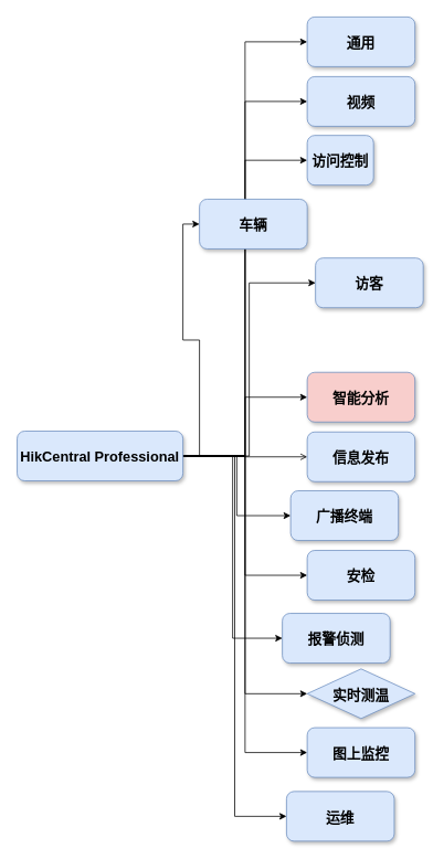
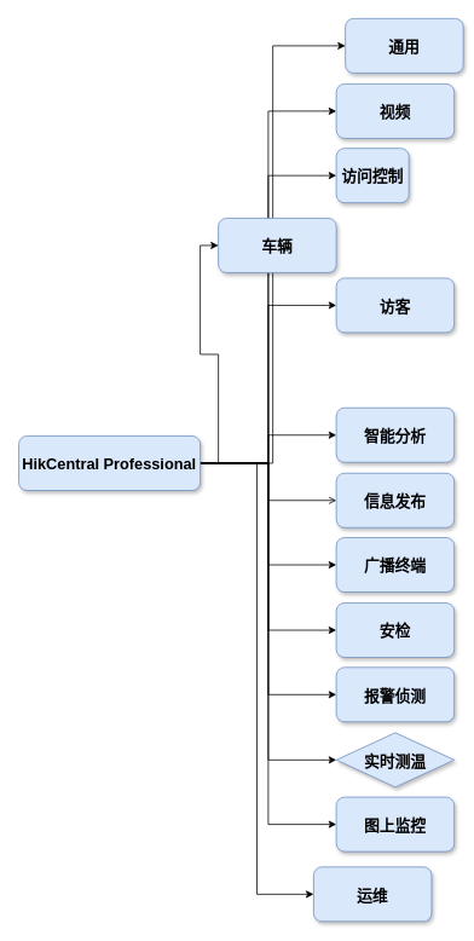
- <mxCell id="16" value="通用" style="rounded=1;fillColor=#dae8fc;strokeColor=#6c8ebf;shadow=1;fontStyle=1;fontSize=17;" vertex="1" parent="1"><mxGeometry x="370" y="20" width="130" height="60" as="geometry" /></mxCell>
+ <mxCell id="16" value="通用" style="rounded=1;fillColor=#dae8fc;strokeColor=#6c8ebf;shadow=1;fontStyle=1;fontSize=17;" vertex="1" parent="1"><mxGeometry x="380" y="20" width="130" height="60" as="geometry" /></mxCell>
- <mxCell id="20" value="访客" style="rounded=1;fillColor=#dae8fc;strokeColor=#6c8ebf;shadow=1;fontStyle=1;fontSize=17;" vertex="1" parent="1"><mxGeometry x="380" y="311" width="130" height="60" as="geometry" /></mxCell>
+ <mxCell id="20" value="访客" style="rounded=1;fillColor=#dae8fc;strokeColor=#6c8ebf;shadow=1;fontStyle=1;fontSize=17;" vertex="1" parent="1"><mxGeometry x="370" y="306" width="130" height="60" as="geometry" /></mxCell>
- <mxCell id="21" value="智能分析" style="rounded=1;fillColor=#f8cecc;strokeColor=#6c8ebf;shadow=1;fontStyle=1;fontSize=17;" vertex="1" parent="1"><mxGeometry x="370" y="449" width="130" height="60" as="geometry" /></mxCell>
+ <mxCell id="21" value="智能分析" style="rounded=1;fillColor=#dae8fc;strokeColor=#6c8ebf;shadow=1;fontStyle=1;fontSize=17;" vertex="1" parent="1"><mxGeometry x="370" y="449" width="130" height="60" as="geometry" /></mxCell>
- <mxCell id="15" value="HikCentral Professional" style="rounded=1;fillColor=#dae8fc;strokeColor=#6c8ebf;shadow=1;fontStyle=1;fontSize=17;" parent="1" vertex="1"><mxGeometry x="20" y="520" width="200" height="60" as="geometry" /></mxCell>
+ <mxCell id="15" value="HikCentral Professional" style="rounded=1;fillColor=#dae8fc;strokeColor=#6c8ebf;shadow=1;fontStyle=1;fontSize=17;" parent="1" vertex="1"><mxGeometry x="20" y="480" width="200" height="60" as="geometry" /></mxCell>
- <mxCell id="23" value="广播终端" style="rounded=1;fillColor=#dae8fc;strokeColor=#6c8ebf;shadow=1;fontStyle=1;fontSize=17;" vertex="1" parent="1"><mxGeometry x="350" y="592" width="130" height="60" as="geometry" /></mxCell>
+ <mxCell id="23" value="广播终端" style="rounded=1;fillColor=#dae8fc;strokeColor=#6c8ebf;shadow=1;fontStyle=1;fontSize=17;" vertex="1" parent="1"><mxGeometry x="370" y="592" width="130" height="60" as="geometry" /></mxCell>
- <mxCell id="25" value="报警侦测" style="rounded=1;fillColor=#dae8fc;strokeColor=#6c8ebf;shadow=1;fontStyle=1;fontSize=17;" vertex="1" parent="1"><mxGeometry x="340" y="740" width="130" height="60" as="geometry" /></mxCell>
+ <mxCell id="25" value="报警侦测" style="rounded=1;fillColor=#dae8fc;strokeColor=#6c8ebf;shadow=1;fontStyle=1;fontSize=17;" vertex="1" parent="1"><mxGeometry x="370" y="735" width="130" height="60" as="geometry" /></mxCell>
